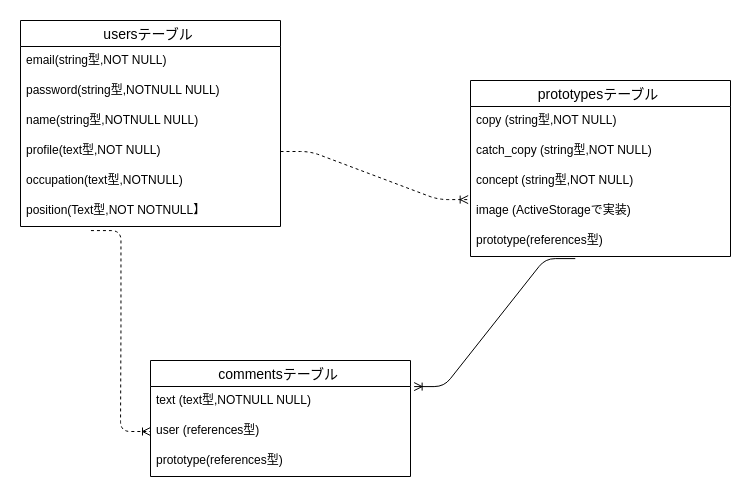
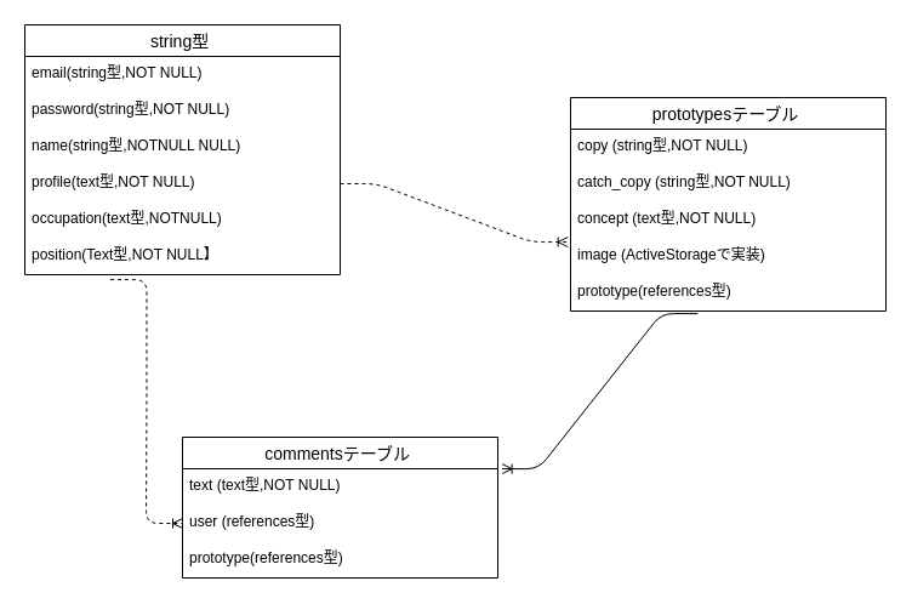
- <mxCell id="2" value="usersテーブル " style="swimlane;fontStyle=0;childLayout=stackLayout;horizontal=1;startSize=26;horizontalStack=0;resizeParent=1;resizeParentMax=0;resizeLast=0;collapsible=1;marginBottom=0;align=center;fontSize=14;" vertex="1" parent="1"><mxGeometry x="20" y="20" width="260" height="206" as="geometry" /></mxCell>
+ <mxCell id="2" value="string型 " style="swimlane;fontStyle=0;childLayout=stackLayout;horizontal=1;startSize=26;horizontalStack=0;resizeParent=1;resizeParentMax=0;resizeLast=0;collapsible=1;marginBottom=0;align=center;fontSize=14;" vertex="1" parent="1"><mxGeometry x="20" y="20" width="260" height="206" as="geometry" /></mxCell>
- <mxCell id="4" value="password(string型,NOTNULL NULL)" style="text;strokeColor=none;fillColor=none;spacingLeft=4;spacingRight=4;overflow=hidden;rotatable=0;points=[[0,0.5],[1,0.5]];portConstraint=eastwest;fontSize=12;" vertex="1" parent="2"><mxGeometry y="56" width="260" height="30" as="geometry" /></mxCell>
+ <mxCell id="4" value="password(string型,NOT NULL)" style="text;strokeColor=none;fillColor=none;spacingLeft=4;spacingRight=4;overflow=hidden;rotatable=0;points=[[0,0.5],[1,0.5]];portConstraint=eastwest;fontSize=12;" vertex="1" parent="2"><mxGeometry y="56" width="260" height="30" as="geometry" /></mxCell>
- <mxCell id="16" value="concept (string型,NOT NULL)" style="text;strokeColor=none;fillColor=none;spacingLeft=4;spacingRight=4;overflow=hidden;rotatable=0;points=[[0,0.5],[1,0.5]];portConstraint=eastwest;fontSize=12;" vertex="1" parent="13"><mxGeometry y="86" width="260" height="30" as="geometry" /></mxCell>
+ <mxCell id="16" value="concept (text型,NOT NULL)" style="text;strokeColor=none;fillColor=none;spacingLeft=4;spacingRight=4;overflow=hidden;rotatable=0;points=[[0,0.5],[1,0.5]];portConstraint=eastwest;fontSize=12;" vertex="1" parent="13"><mxGeometry y="86" width="260" height="30" as="geometry" /></mxCell>
- <mxCell id="8" value="position(Text型,NOT NOTNULL】" style="text;strokeColor=none;fillColor=none;spacingLeft=4;spacingRight=4;overflow=hidden;rotatable=0;points=[[0,0.5],[1,0.5]];portConstraint=eastwest;fontSize=12;" vertex="1" parent="2"><mxGeometry y="176" width="260" height="30" as="geometry" /></mxCell>
+ <mxCell id="8" value="position(Text型,NOT NULL】" style="text;strokeColor=none;fillColor=none;spacingLeft=4;spacingRight=4;overflow=hidden;rotatable=0;points=[[0,0.5],[1,0.5]];portConstraint=eastwest;fontSize=12;" vertex="1" parent="2"><mxGeometry y="176" width="260" height="30" as="geometry" /></mxCell>
- <mxCell id="10" value="text (text型,NOTNULL NULL)" style="text;strokeColor=none;fillColor=none;spacingLeft=4;spacingRight=4;overflow=hidden;rotatable=0;points=[[0,0.5],[1,0.5]];portConstraint=eastwest;fontSize=12;" vertex="1" parent="9"><mxGeometry y="26" width="260" height="30" as="geometry" /></mxCell>
+ <mxCell id="10" value="text (text型,NOT NULL)" style="text;strokeColor=none;fillColor=none;spacingLeft=4;spacingRight=4;overflow=hidden;rotatable=0;points=[[0,0.5],[1,0.5]];portConstraint=eastwest;fontSize=12;" vertex="1" parent="9"><mxGeometry y="26" width="260" height="30" as="geometry" /></mxCell>
